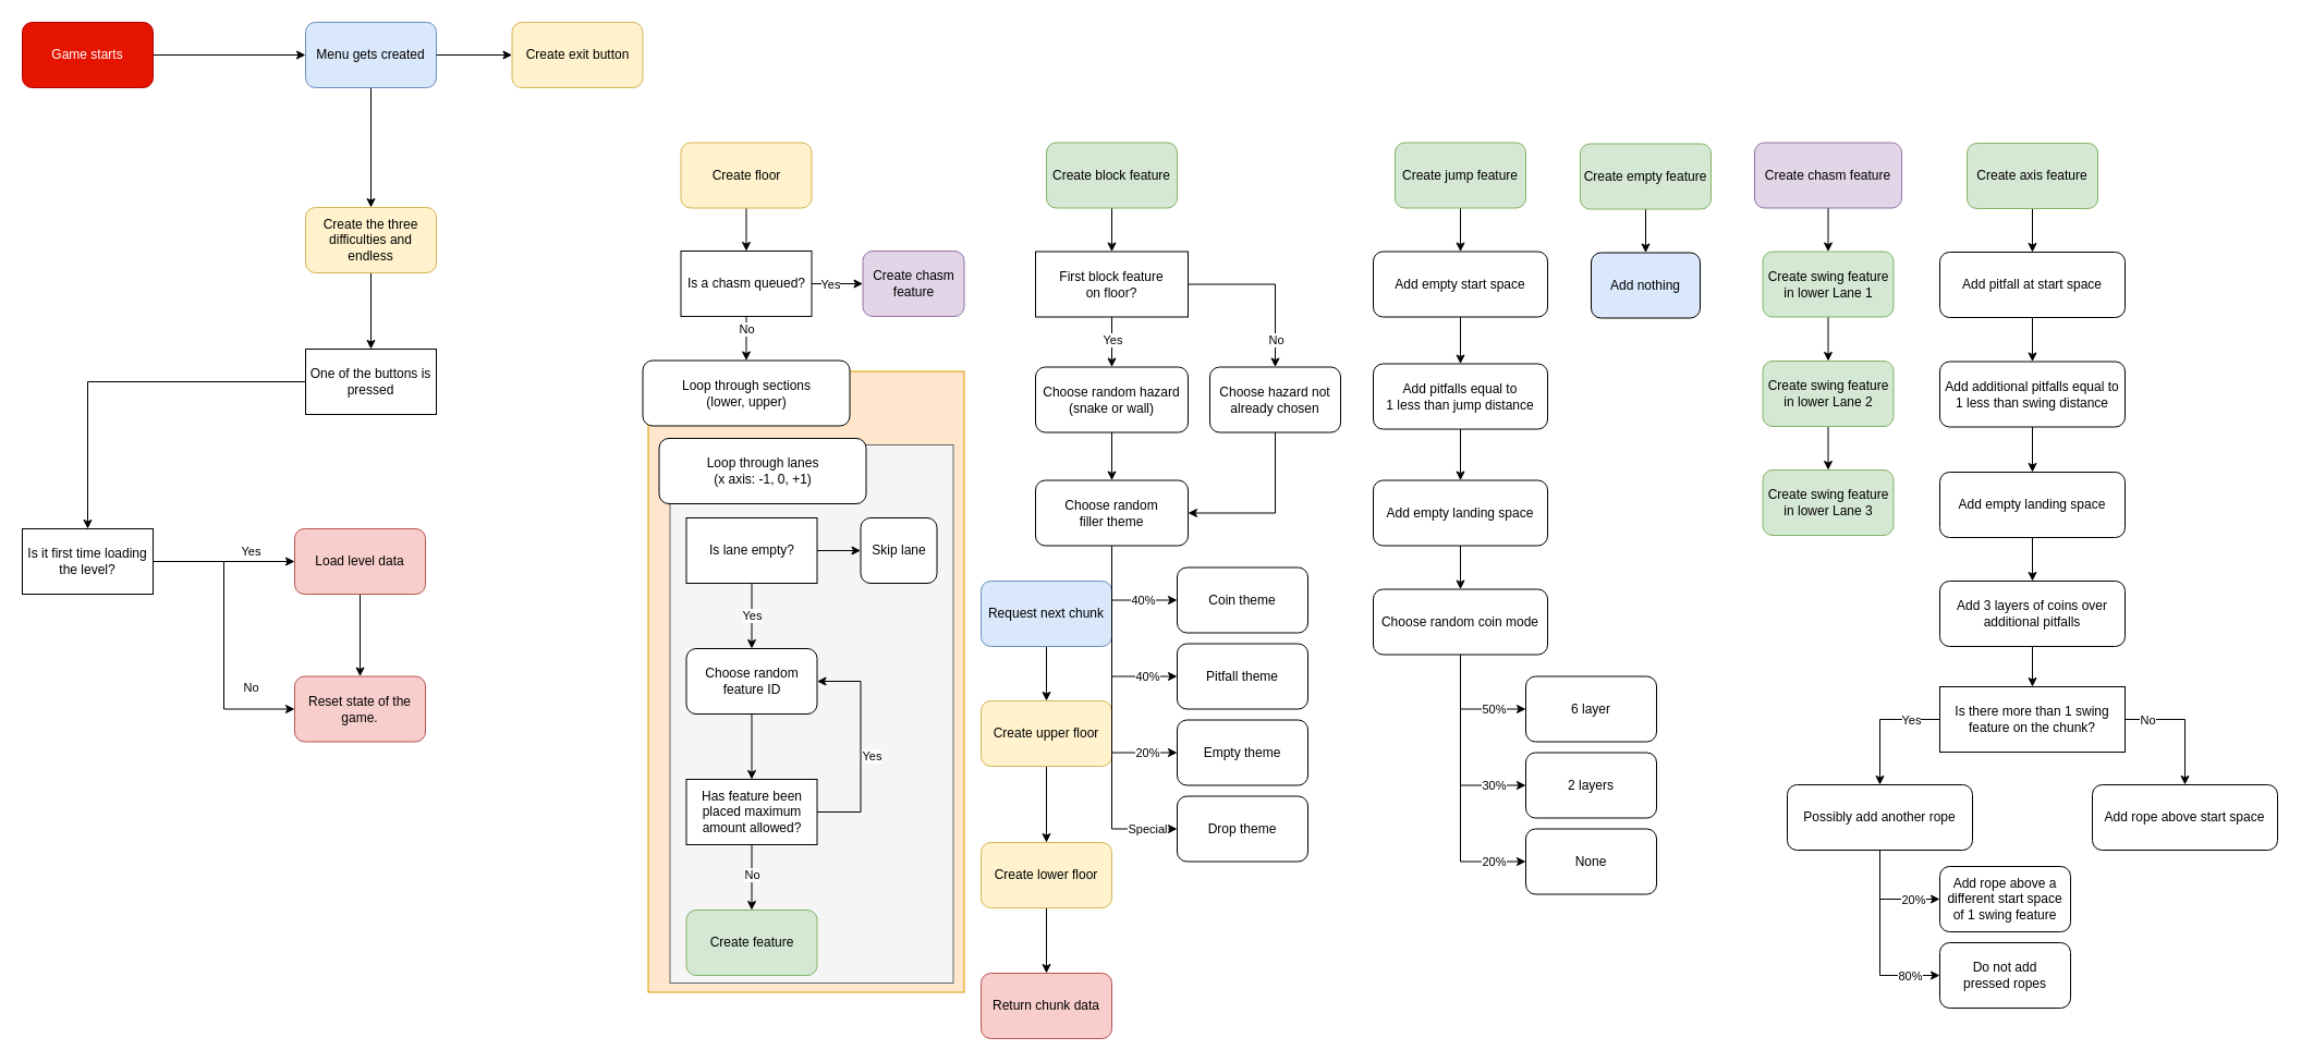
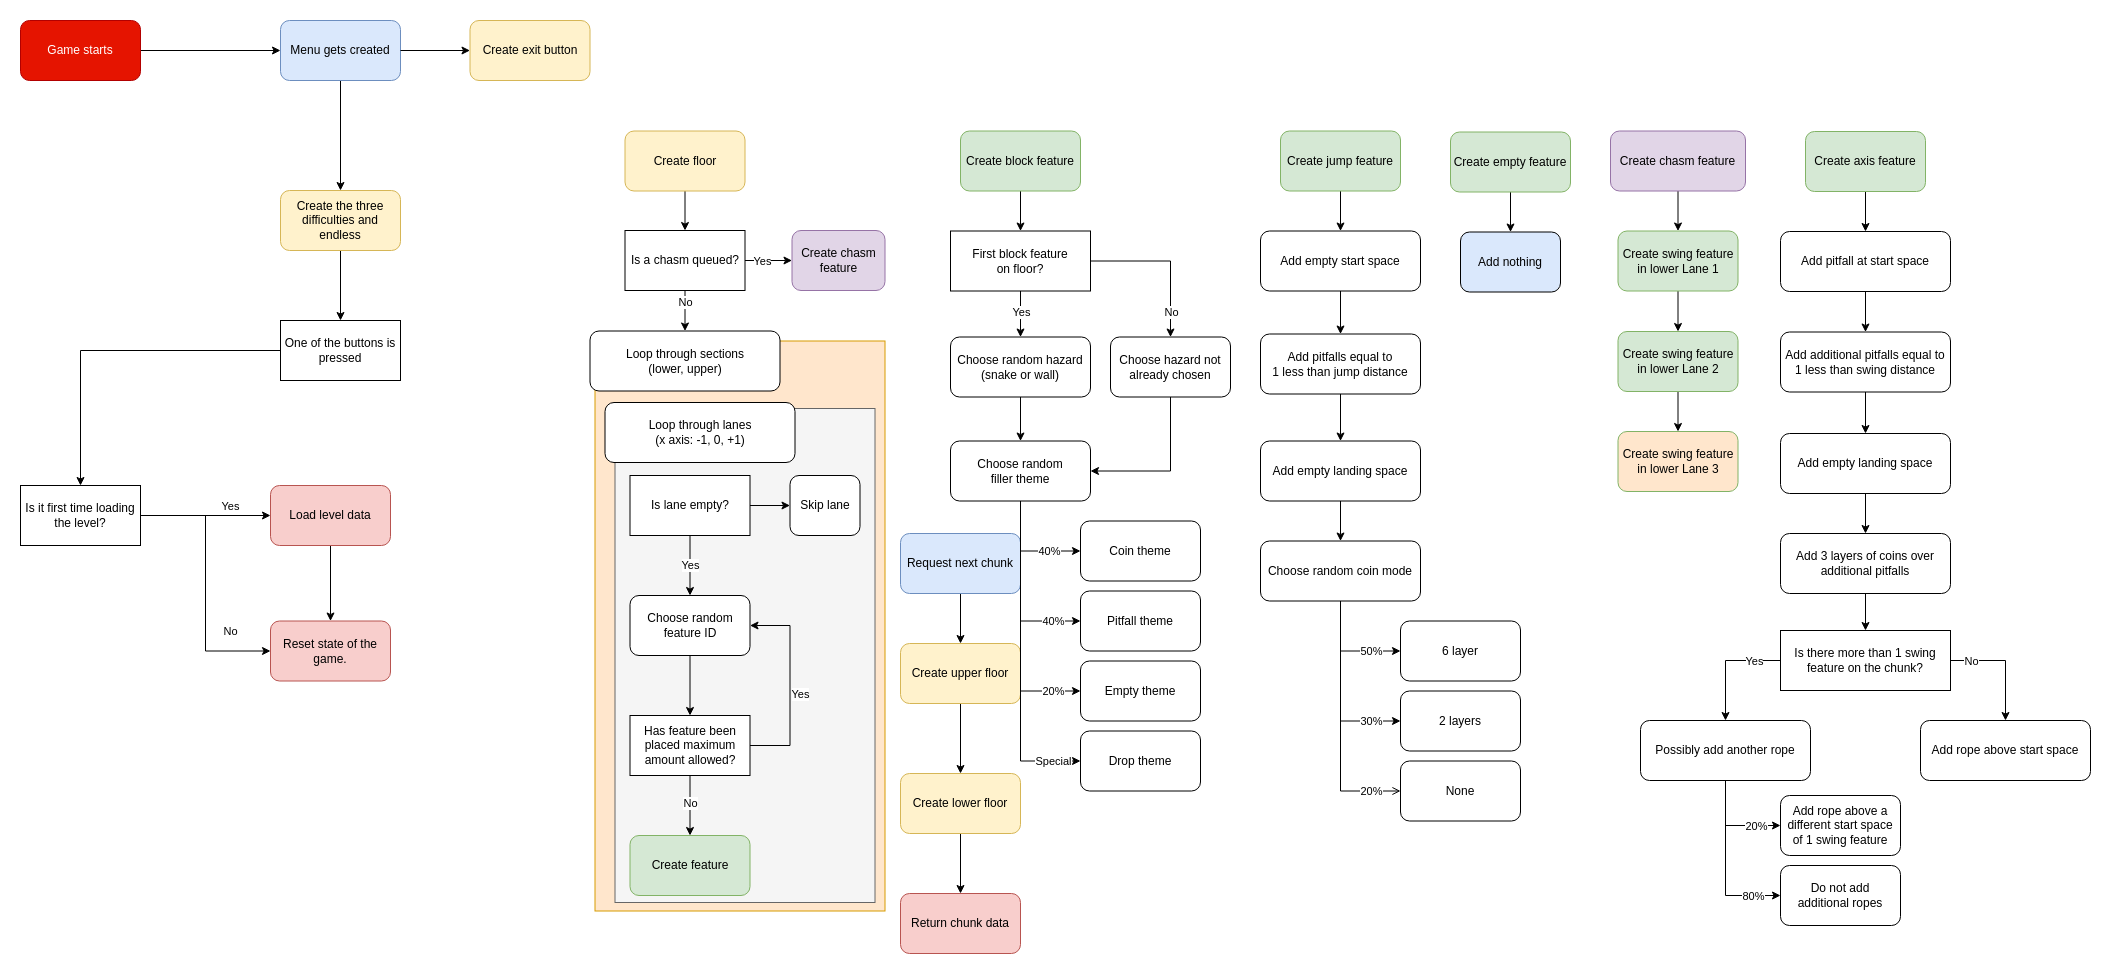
- <mxCell id="107" value="Create swing feature&lt;br&gt;in lower Lane 3" style="rounded=1;whiteSpace=wrap;html=1;fillColor=#d5e8d4;strokeColor=#82b366;" vertex="1" parent="1"><mxGeometry x="1617.5" y="431" width="120" height="60" as="geometry" /></mxCell>
+ <mxCell id="107" value="Create swing feature&lt;br&gt;in lower Lane 3" style="rounded=1;whiteSpace=wrap;html=1;fillColor=#ffe6cc;strokeColor=#82b366;" vertex="1" parent="1"><mxGeometry x="1617.5" y="431" width="120" height="60" as="geometry" /></mxCell>
- <mxCell id="70" style="edgeStyle=orthogonalEdgeStyle;rounded=0;orthogonalLoop=1;jettySize=auto;html=1;exitX=0.5;exitY=1;exitDx=0;exitDy=0;entryX=0;entryY=0.5;entryDx=0;entryDy=0;" edge="1" parent="1" source="65" target="74"><mxGeometry relative="1" as="geometry"><mxPoint x="1310" y="600.5" as="sourcePoint" /></mxGeometry></mxCell>
+ <mxCell id="70" style="edgeStyle=orthogonalEdgeStyle;rounded=0;orthogonalLoop=1;jettySize=auto;html=1;exitX=0.5;exitY=1;exitDx=0;exitDy=0;entryX=0;entryY=0.5;entryDx=0;entryDy=0;endArrow=open;" edge="1" parent="1" source="65" target="74"><mxGeometry relative="1" as="geometry"><mxPoint x="1310" y="600.5" as="sourcePoint" /></mxGeometry></mxCell>
- <mxCell id="94" value="Do not add &lt;br&gt;pressed ropes" style="rounded=1;whiteSpace=wrap;html=1;" vertex="1" parent="1"><mxGeometry x="1780" y="865" width="120" height="60" as="geometry" /></mxCell>
+ <mxCell id="94" value="Do not add &lt;br&gt;additional ropes" style="rounded=1;whiteSpace=wrap;html=1;" vertex="1" parent="1"><mxGeometry x="1780" y="865" width="120" height="60" as="geometry" /></mxCell>
